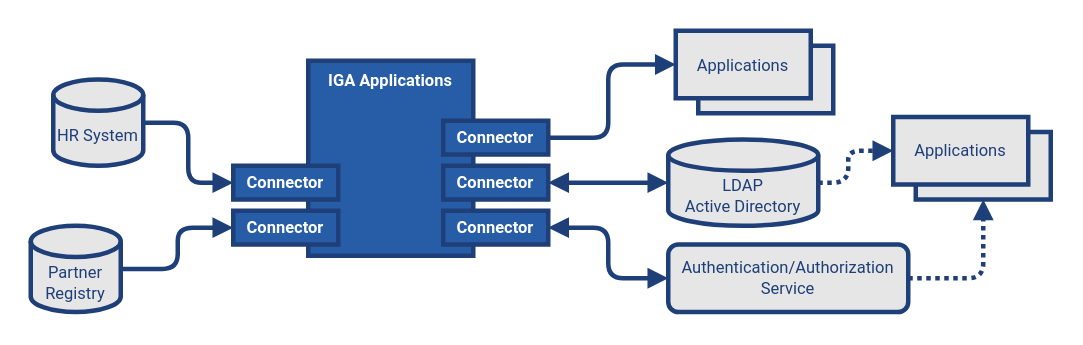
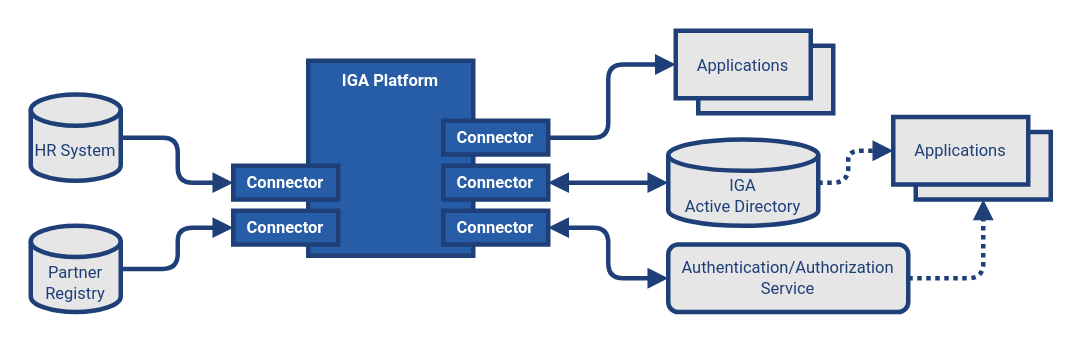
- <mxCell id="2" value="IGA Applications" style="rounded=0;whiteSpace=wrap;html=1;strokeWidth=3;perimeterSpacing=0;glass=0;strokeColor=#1E3F78;fillColor=#265DA6;fontFamily=Roboto;fontSource=https%3A%2F%2Ffonts.googleapis.com%2Fcss%3Ffamily%3DRoboto;fontColor=#FFFFFF;fontSize=11;fontStyle=1;spacing=2;align=center;verticalAlign=top;" parent="1" vertex="1"><mxGeometry x="205" y="40" width="110" height="130" as="geometry" /></mxCell>
+ <mxCell id="2" value="IGA Platform" style="rounded=0;whiteSpace=wrap;html=1;strokeWidth=3;perimeterSpacing=0;glass=0;strokeColor=#1E3F78;fillColor=#265DA6;fontFamily=Roboto;fontSource=https%3A%2F%2Ffonts.googleapis.com%2Fcss%3Ffamily%3DRoboto;fontColor=#FFFFFF;fontSize=11;fontStyle=1;spacing=2;align=center;verticalAlign=top;" parent="1" vertex="1"><mxGeometry x="205" y="40" width="110" height="130" as="geometry" /></mxCell>
- <mxCell id="8" value="HR System" style="shape=cylinder3;whiteSpace=wrap;html=1;boundedLbl=1;backgroundOutline=1;size=10.4;rounded=0;glass=0;fontFamily=Roboto;fontSource=https%3A%2F%2Ffonts.googleapis.com%2Fcss2%3Ffamily%3DRoboto%3Aital%2Cwght%401%2C300%26display%3Dswapp;fontSize=11;fontColor=#1E3F78;strokeColor=#1E3F78;strokeWidth=3;fillColor=#E6E6E6;align=center;sketch=0;shadow=0;" parent="1" vertex="1"><mxGeometry x="35" y="52.5" width="60" height="57.5" as="geometry" /></mxCell>
+ <mxCell id="8" value="HR System" style="shape=cylinder3;whiteSpace=wrap;html=1;boundedLbl=1;backgroundOutline=1;size=10.4;rounded=0;glass=0;fontFamily=Roboto;fontSource=https%3A%2F%2Ffonts.googleapis.com%2Fcss2%3Ffamily%3DRoboto%3Aital%2Cwght%401%2C300%26display%3Dswapp;fontSize=11;fontColor=#1E3F78;strokeColor=#1E3F78;strokeWidth=3;fillColor=#E6E6E6;align=center;sketch=0;shadow=0;" parent="1" vertex="1"><mxGeometry x="20" y="62.5" width="60" height="57.5" as="geometry" /></mxCell>
- <mxCell id="13" value="LDAP&lt;br&gt;Active Directory" style="shape=cylinder3;whiteSpace=wrap;html=1;boundedLbl=1;backgroundOutline=1;size=10.4;rounded=0;glass=0;fontFamily=Roboto;fontSource=https%3A%2F%2Ffonts.googleapis.com%2Fcss2%3Ffamily%3DRoboto%3Aital%2Cwght%401%2C300%26display%3Dswapp;fontSize=11;fontColor=#1E3F78;strokeColor=#1E3F78;strokeWidth=3;fillColor=#E6E6E6;align=center;sketch=0;shadow=0;" parent="1" vertex="1"><mxGeometry x="445" y="92.5" width="100" height="57.5" as="geometry" /></mxCell>
+ <mxCell id="13" value="IGA&lt;br&gt;Active Directory" style="shape=cylinder3;whiteSpace=wrap;html=1;boundedLbl=1;backgroundOutline=1;size=10.4;rounded=0;glass=0;fontFamily=Roboto;fontSource=https%3A%2F%2Ffonts.googleapis.com%2Fcss2%3Ffamily%3DRoboto%3Aital%2Cwght%401%2C300%26display%3Dswapp;fontSize=11;fontColor=#1E3F78;strokeColor=#1E3F78;strokeWidth=3;fillColor=#E6E6E6;align=center;sketch=0;shadow=0;" parent="1" vertex="1"><mxGeometry x="445" y="92.5" width="100" height="57.5" as="geometry" /></mxCell>
